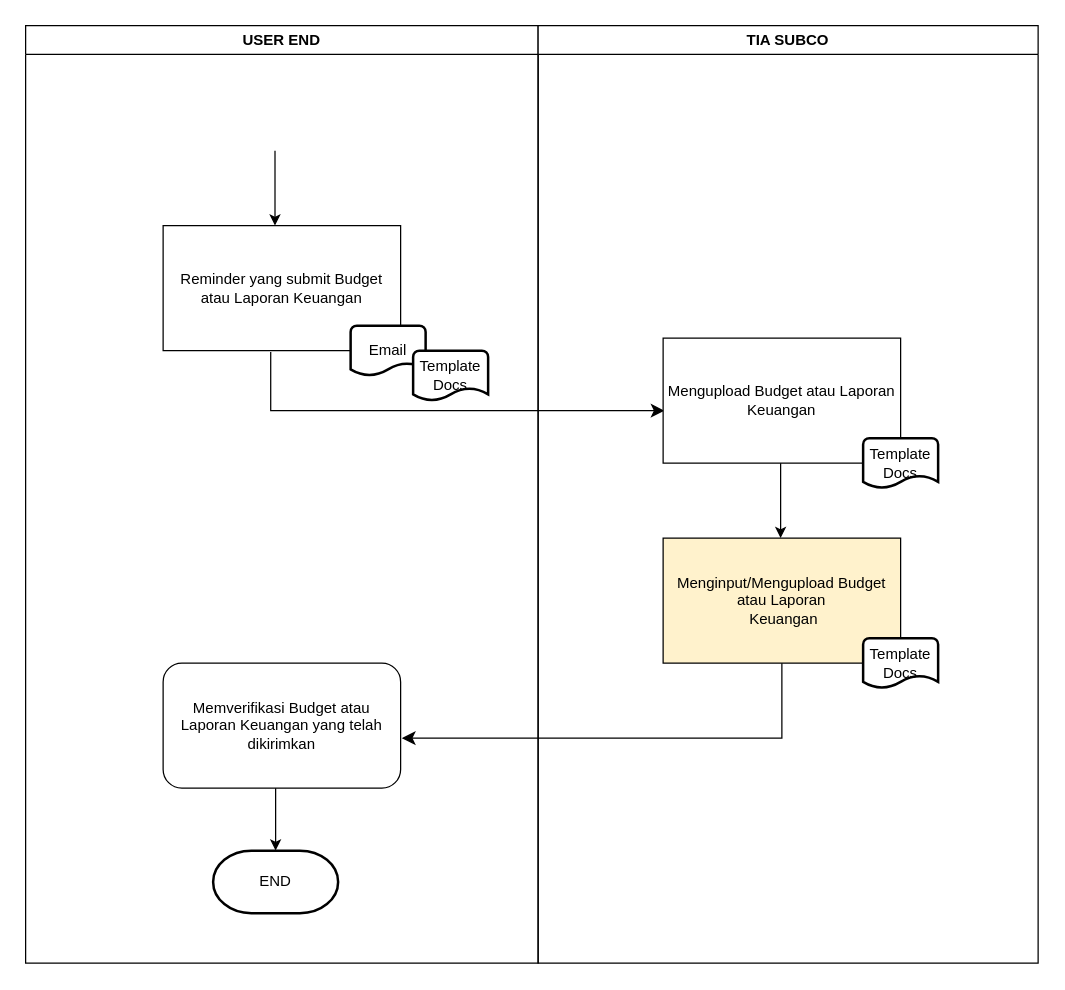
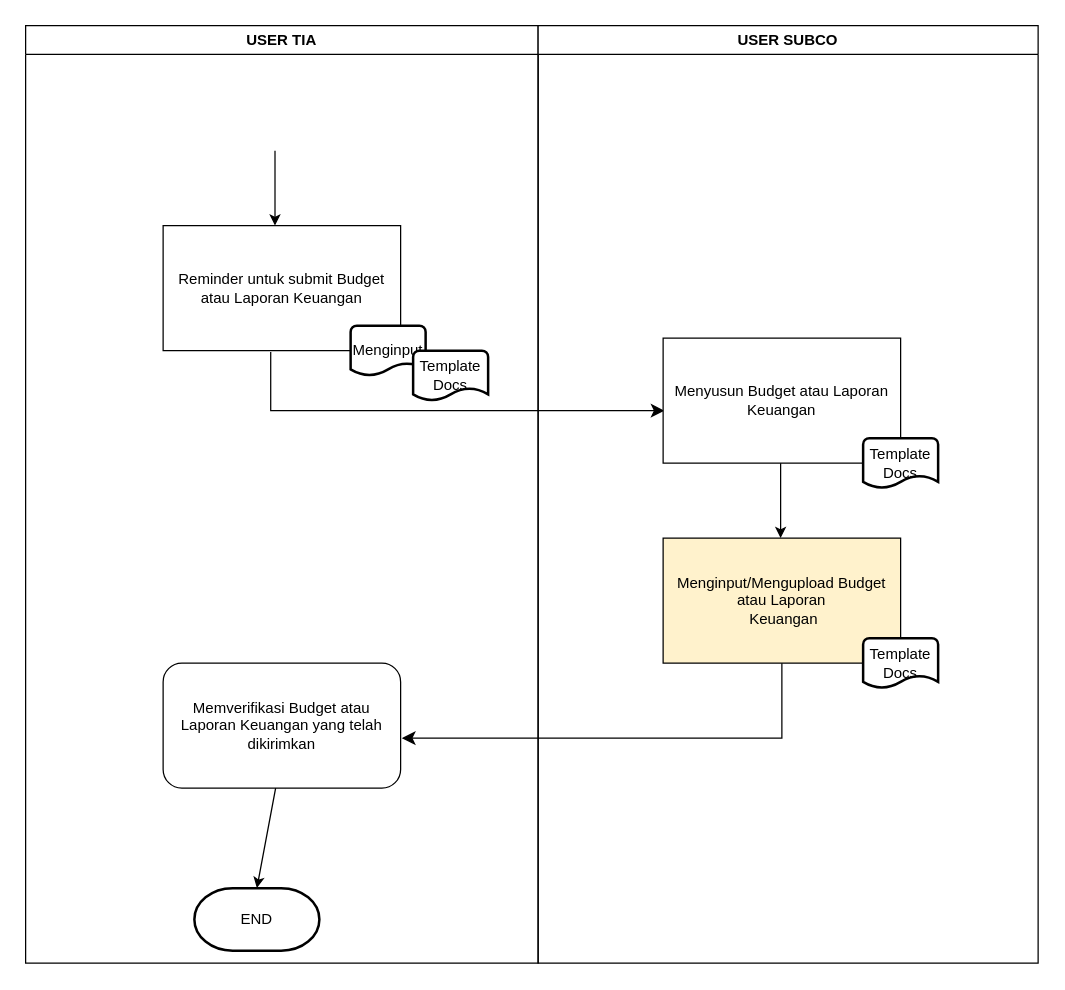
- <mxCell id="2" value="USER END" style="swimlane;whiteSpace=wrap;html=1;" parent="1" vertex="1"><mxGeometry x="20" y="20" width="410" height="750" as="geometry" /></mxCell>
+ <mxCell id="2" value="USER TIA" style="swimlane;whiteSpace=wrap;html=1;" parent="1" vertex="1"><mxGeometry x="20" y="20" width="410" height="750" as="geometry" /></mxCell>
- <mxCell id="11" value="TIA SUBCO" style="swimlane;whiteSpace=wrap;html=1;" parent="1" vertex="1"><mxGeometry x="430" y="20" width="400" height="750" as="geometry" /></mxCell>
+ <mxCell id="11" value="USER SUBCO" style="swimlane;whiteSpace=wrap;html=1;" parent="1" vertex="1"><mxGeometry x="430" y="20" width="400" height="750" as="geometry" /></mxCell>
- <mxCell id="3" value="Reminder yang submit Budget atau Laporan Keuangan" style="rounded=0;whiteSpace=wrap;html=1;" parent="2" vertex="1"><mxGeometry x="110" y="160" width="190" height="100" as="geometry" /></mxCell>
+ <mxCell id="3" value="Reminder untuk submit Budget atau Laporan Keuangan" style="rounded=0;whiteSpace=wrap;html=1;" parent="2" vertex="1"><mxGeometry x="110" y="160" width="190" height="100" as="geometry" /></mxCell>
- <mxCell id="8" value="Email" style="strokeWidth=2;html=1;shape=mxgraph.flowchart.document2;whiteSpace=wrap;size=0.25;" parent="2" vertex="1"><mxGeometry x="260" y="240" width="60" height="40" as="geometry" /></mxCell>
+ <mxCell id="8" value="Menginput" style="strokeWidth=2;html=1;shape=mxgraph.flowchart.document2;whiteSpace=wrap;size=0.25;" parent="2" vertex="1"><mxGeometry x="260" y="240" width="60" height="40" as="geometry" /></mxCell>
- <mxCell id="12" value="Mengupload Budget atau Laporan Keuangan" style="rounded=0;whiteSpace=wrap;html=1;" parent="11" vertex="1"><mxGeometry x="100" y="250" width="190" height="100" as="geometry" /></mxCell>
+ <mxCell id="12" value="Menyusun Budget atau Laporan Keuangan" style="rounded=0;whiteSpace=wrap;html=1;" parent="11" vertex="1"><mxGeometry x="100" y="250" width="190" height="100" as="geometry" /></mxCell>
- <mxCell id="5" value="END" style="strokeWidth=2;html=1;shape=mxgraph.flowchart.terminator;whiteSpace=wrap;" parent="2" vertex="1"><mxGeometry x="150" y="660" width="100" height="50" as="geometry" /></mxCell>
+ <mxCell id="5" value="END" style="strokeWidth=2;html=1;shape=mxgraph.flowchart.terminator;whiteSpace=wrap;" parent="2" vertex="1"><mxGeometry x="135" y="690" width="100" height="50" as="geometry" /></mxCell>
